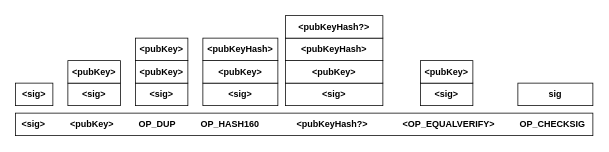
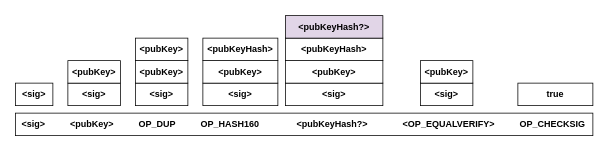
- <mxCell id="14" value="&lt;b&gt;&amp;lt;pubKeyHash?&amp;gt;&lt;/b&gt;" style="rounded=0;whiteSpace=wrap;html=1;" vertex="1" parent="1"><mxGeometry x="380" y="20" width="130" height="30" as="geometry" /></mxCell>
+ <mxCell id="14" value="&lt;b&gt;&amp;lt;pubKeyHash?&amp;gt;&lt;/b&gt;" style="rounded=0;whiteSpace=wrap;html=1;fillColor=#e1d5e7;" vertex="1" parent="1"><mxGeometry x="380" y="20" width="130" height="30" as="geometry" /></mxCell>
- <mxCell id="18" value="&lt;b&gt;sig&lt;/b&gt;" style="rounded=0;whiteSpace=wrap;html=1;" vertex="1" parent="1"><mxGeometry x="690" y="110" width="100" height="30" as="geometry" /></mxCell>
+ <mxCell id="18" value="&lt;b&gt;true&lt;/b&gt;" style="rounded=0;whiteSpace=wrap;html=1;" vertex="1" parent="1"><mxGeometry x="690" y="110" width="100" height="30" as="geometry" /></mxCell>
